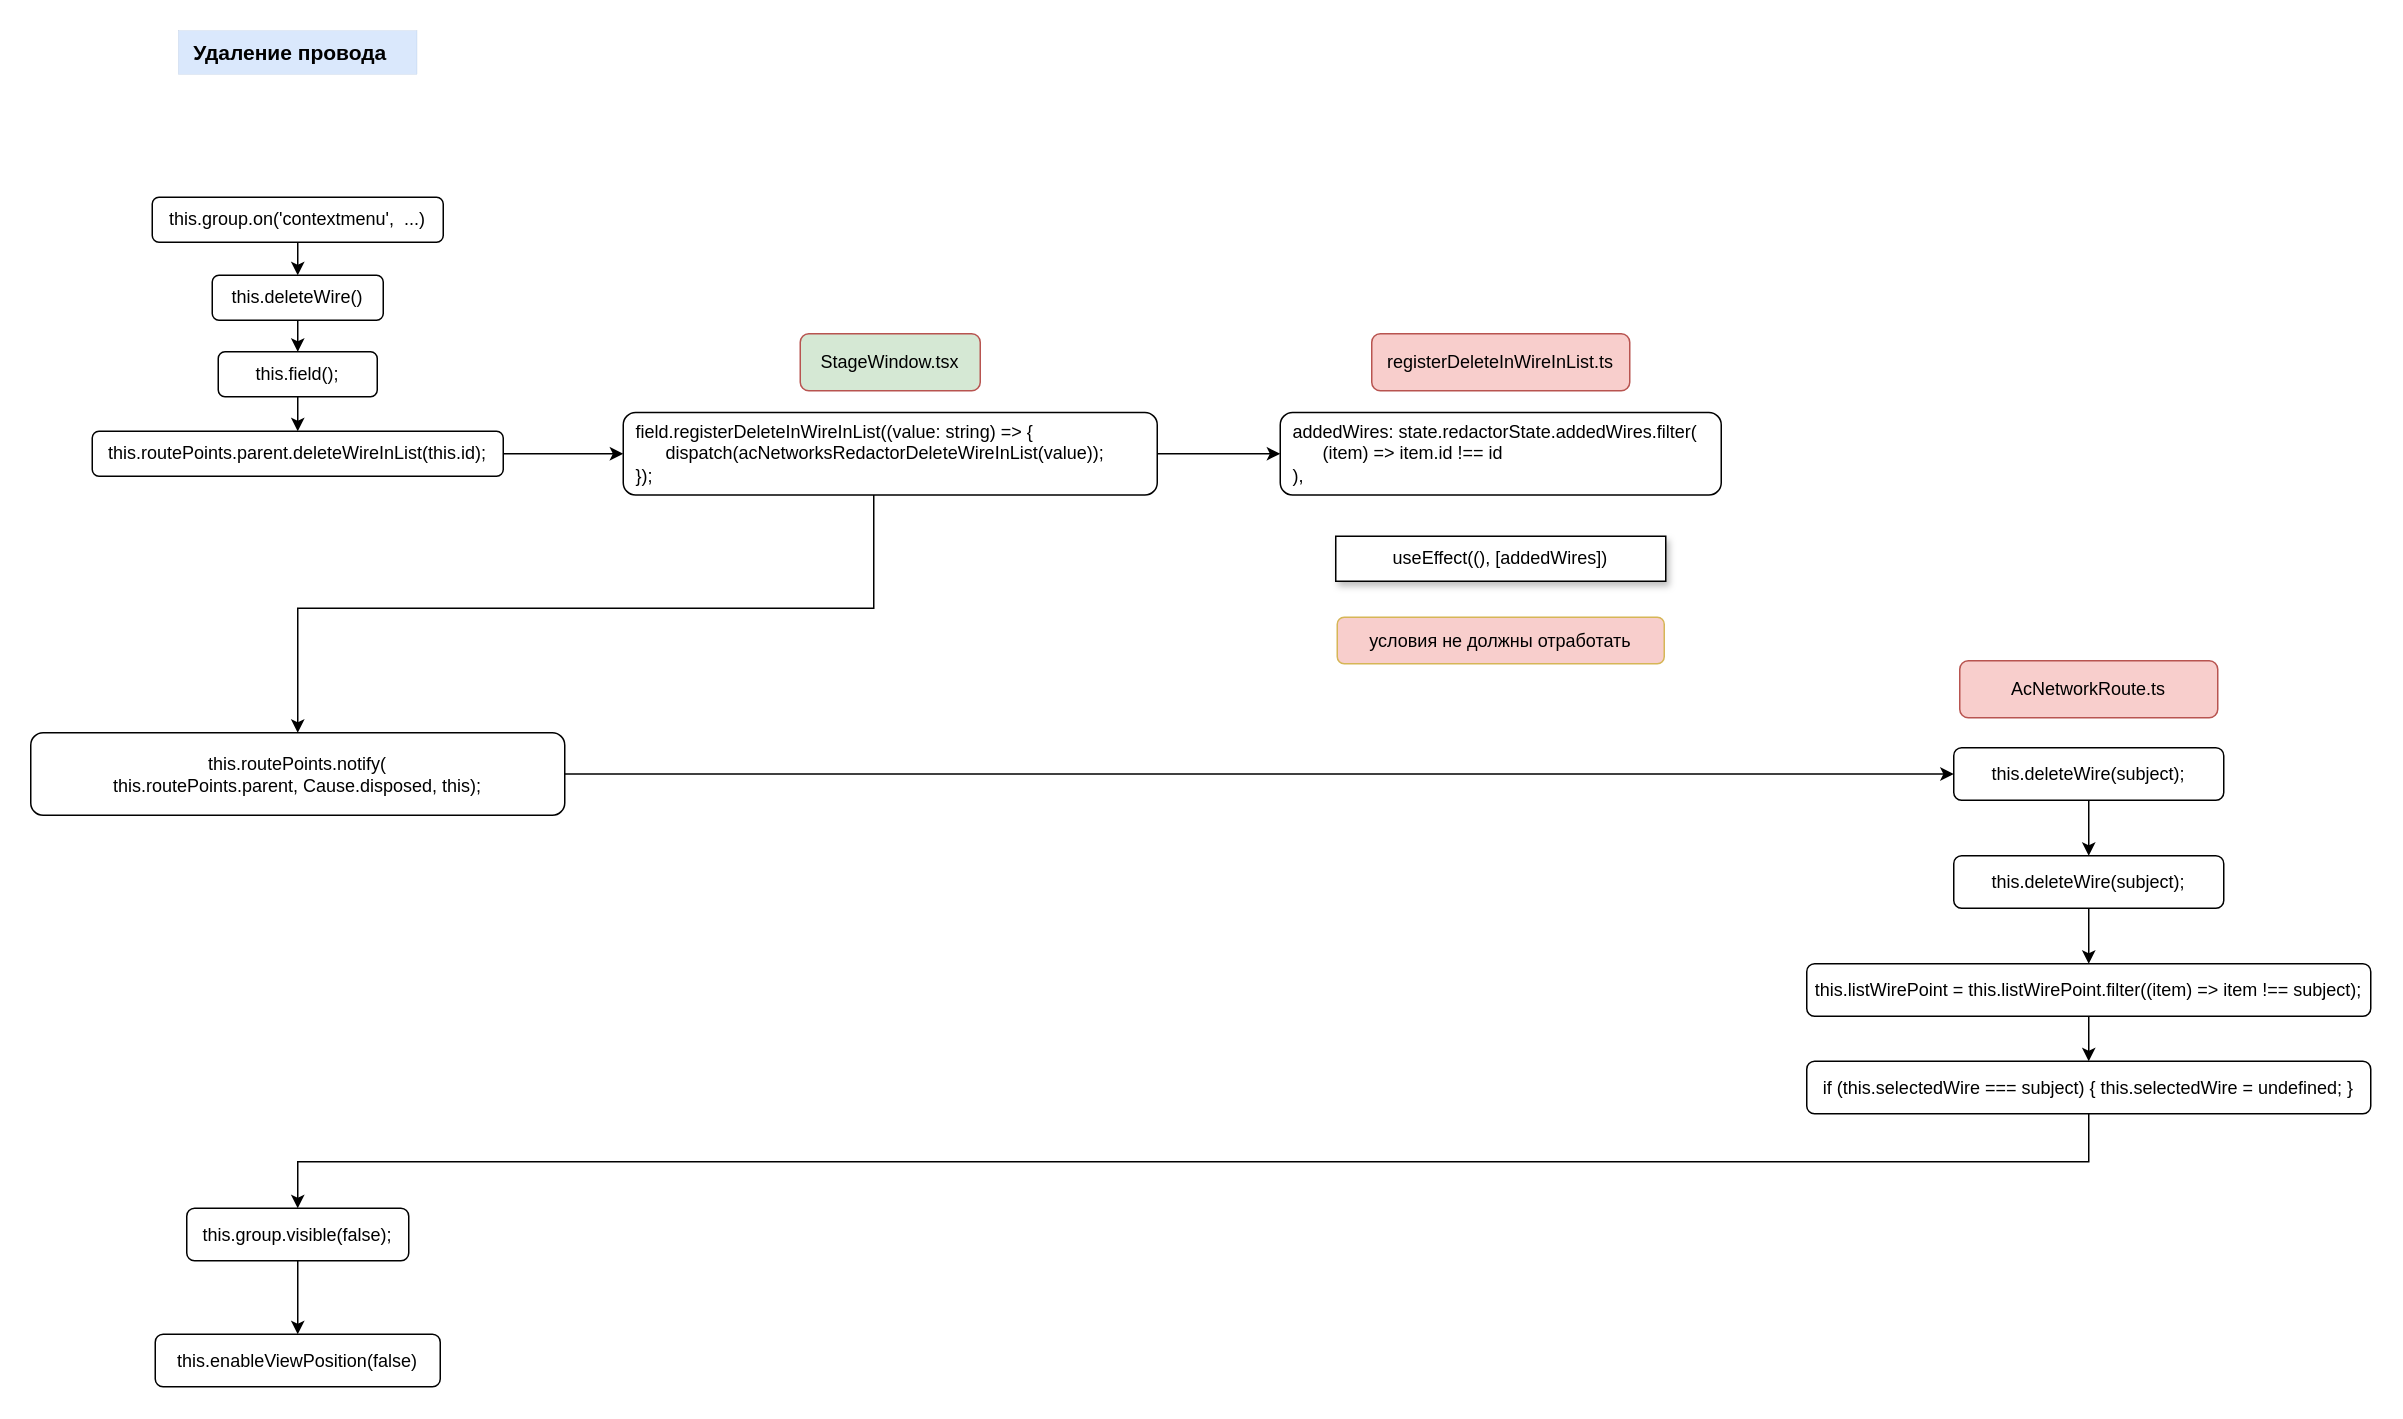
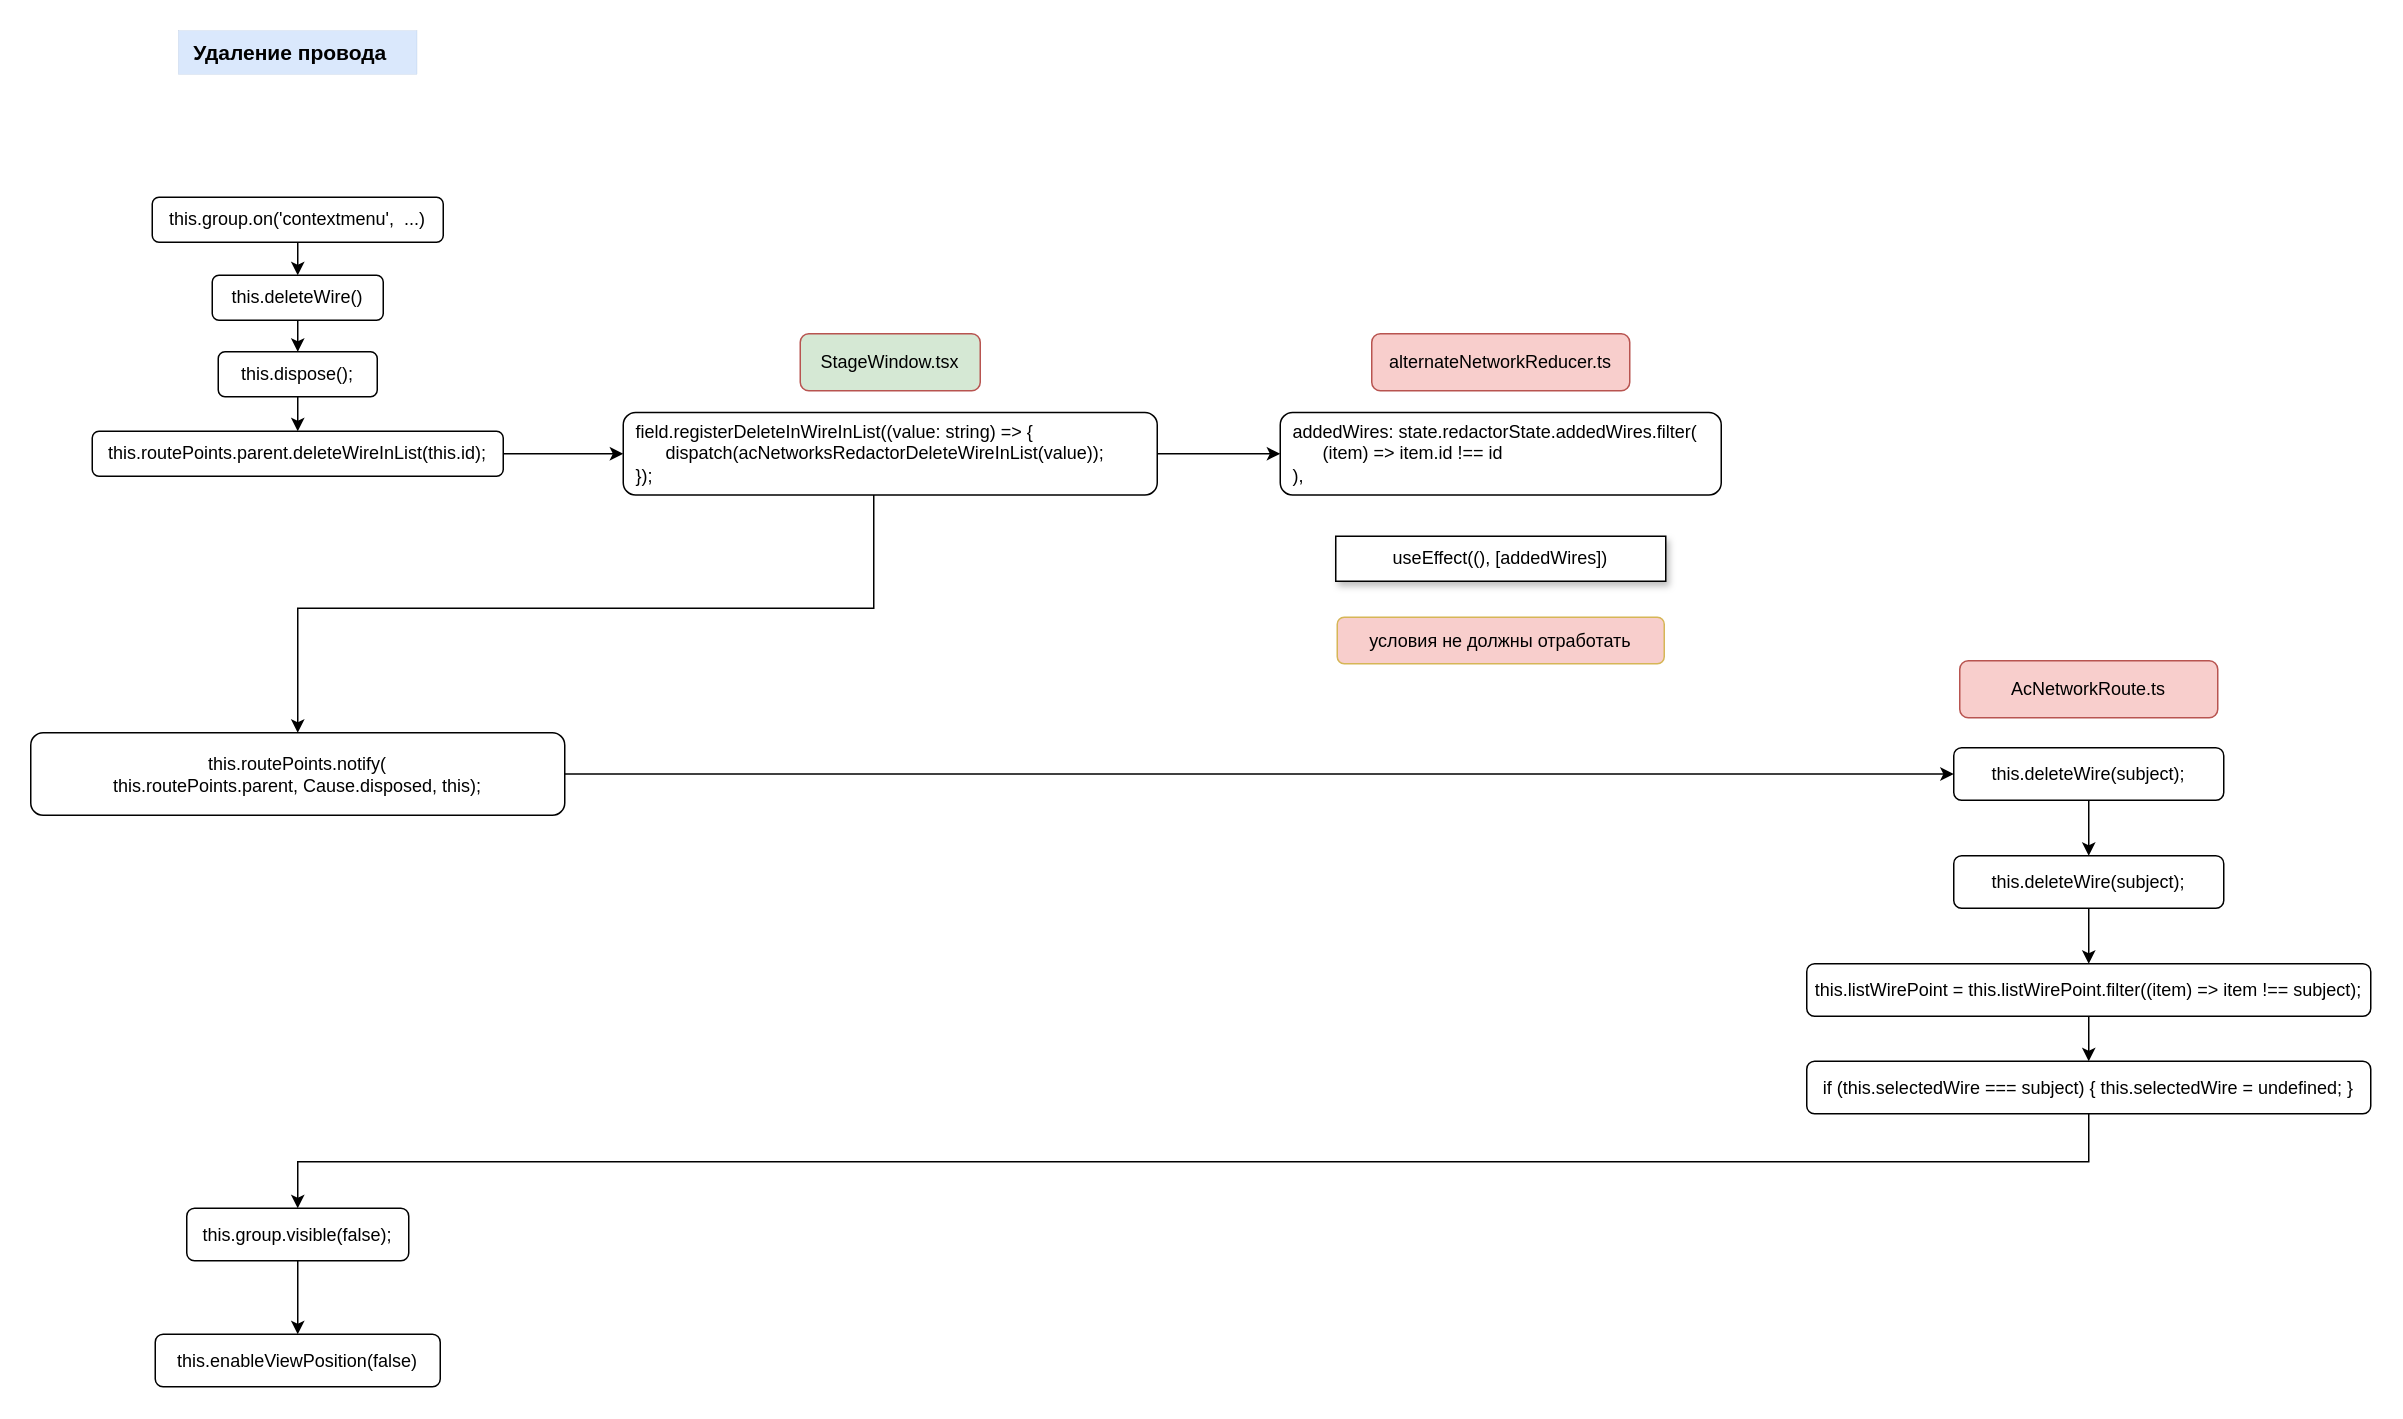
- <mxCell id="15" value="registerDeleteInWireInList.ts" style="rounded=1;whiteSpace=wrap;html=1;glass=0;fillColor=#f8cecc;strokeColor=#b85450;" vertex="1" parent="1"><mxGeometry x="914" y="222" width="172" height="38" as="geometry" /></mxCell>
+ <mxCell id="15" value="alternateNetworkReducer.ts" style="rounded=1;whiteSpace=wrap;html=1;glass=0;fillColor=#f8cecc;strokeColor=#b85450;" vertex="1" parent="1"><mxGeometry x="914" y="222" width="172" height="38" as="geometry" /></mxCell>
- <mxCell id="8" value="this.field();" style="rounded=1;whiteSpace=wrap;html=1;" vertex="1" parent="1"><mxGeometry x="145" y="234" width="106" height="30" as="geometry" /></mxCell>
+ <mxCell id="8" value="this.dispose();" style="rounded=1;whiteSpace=wrap;html=1;" vertex="1" parent="1"><mxGeometry x="145" y="234" width="106" height="30" as="geometry" /></mxCell>
